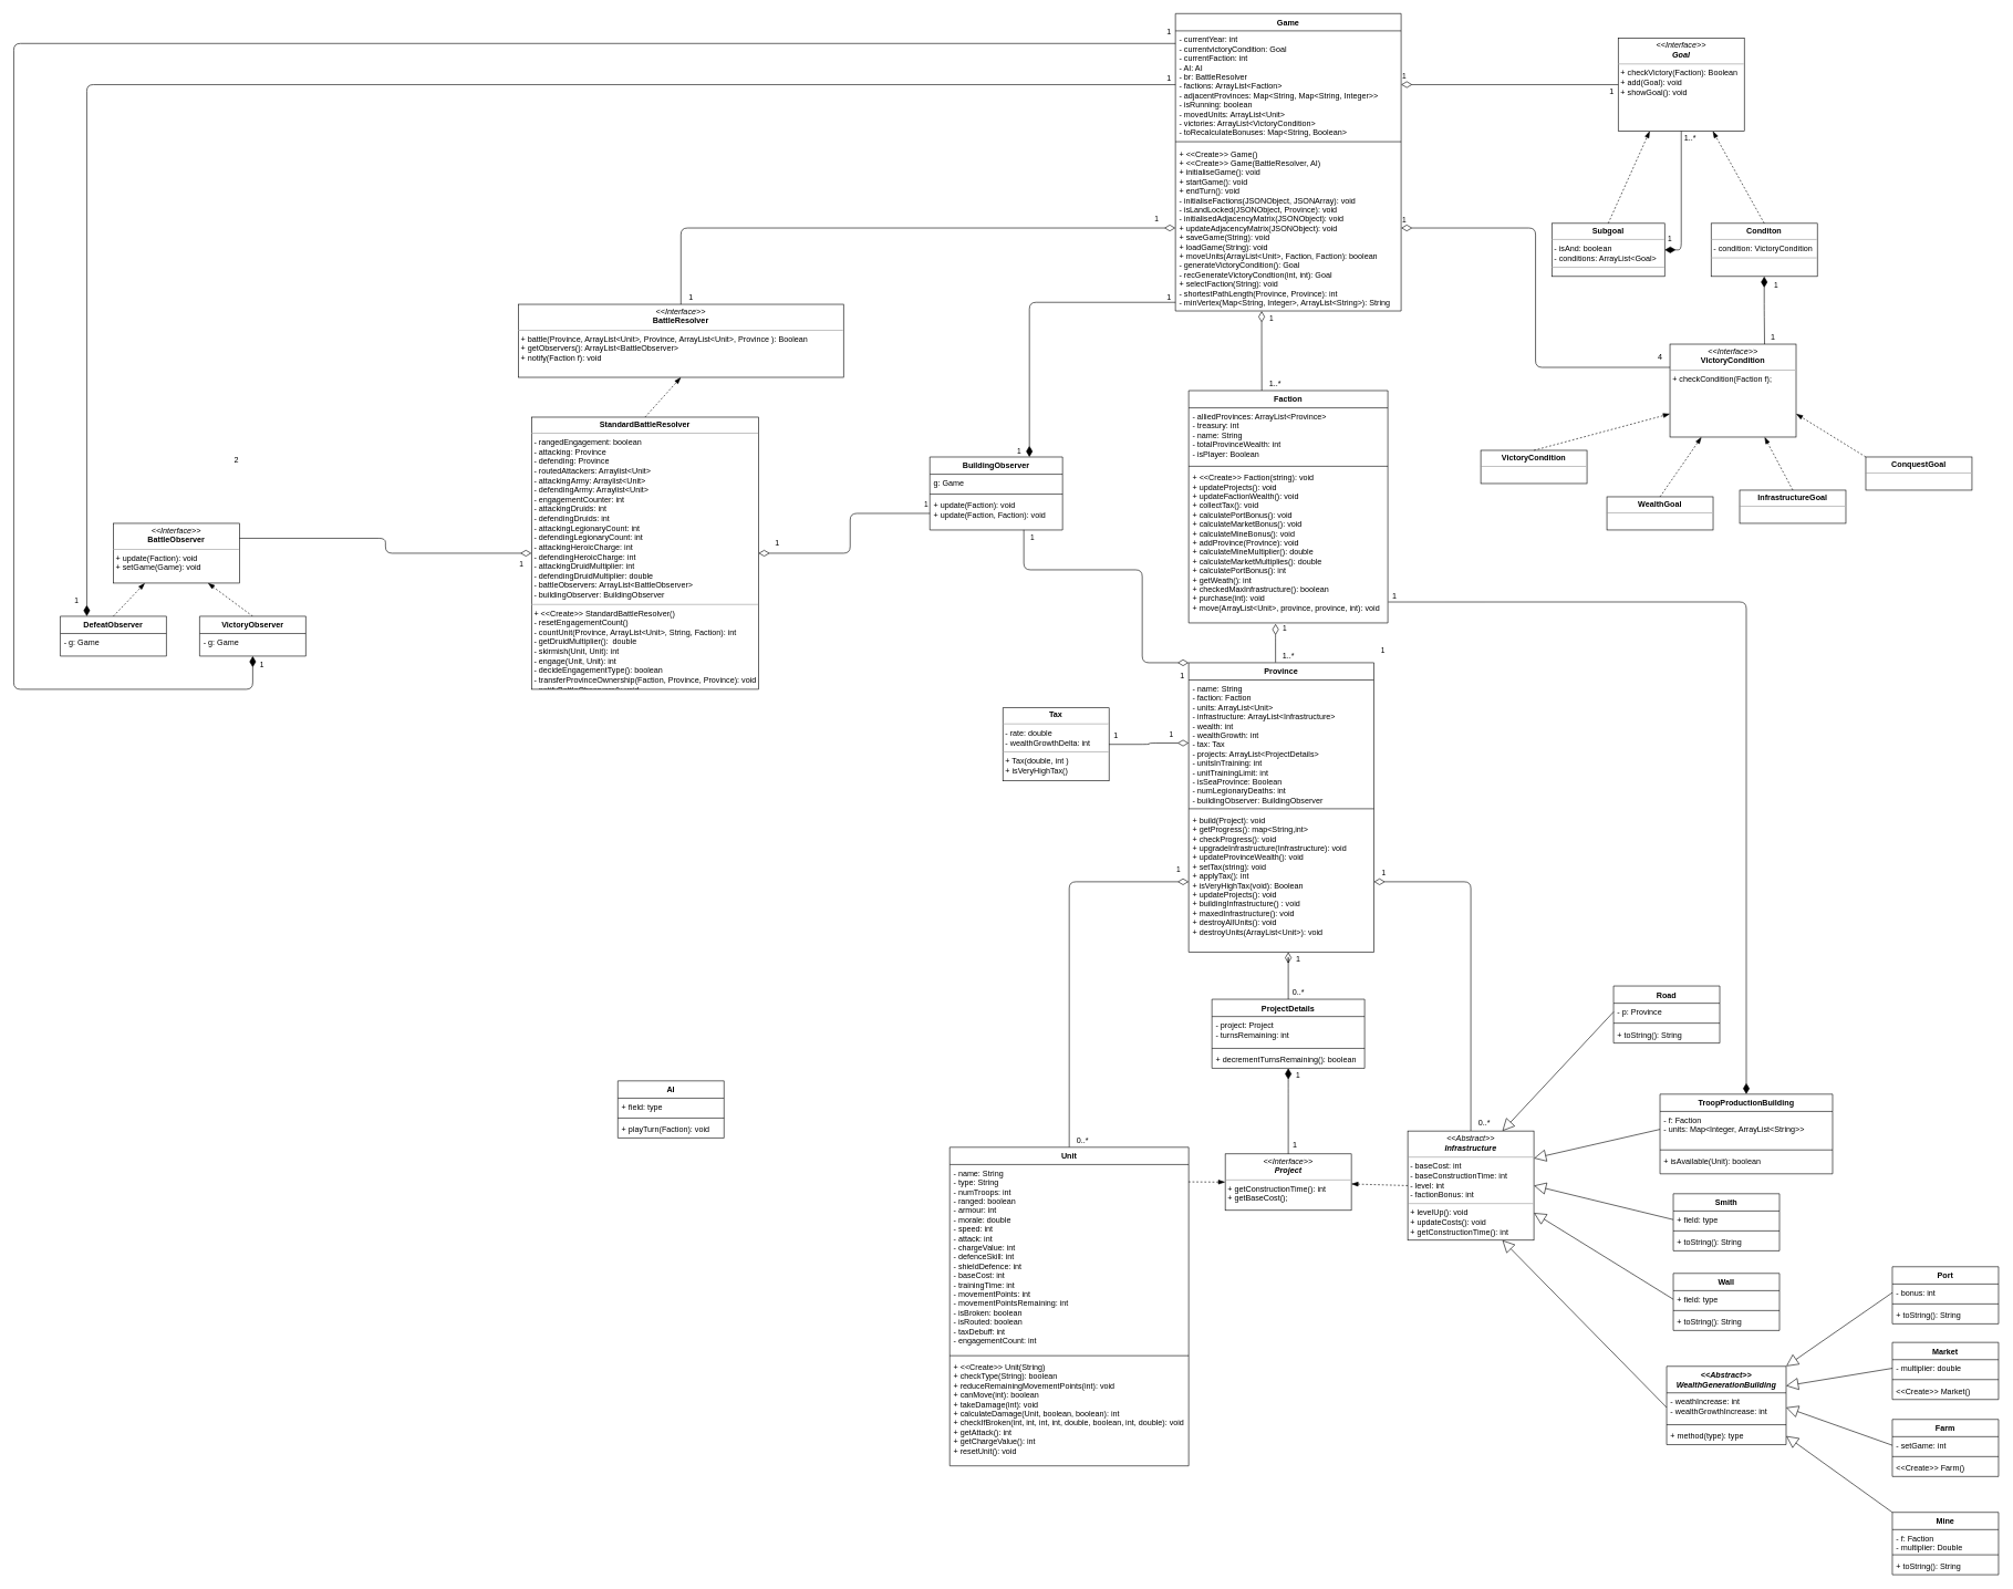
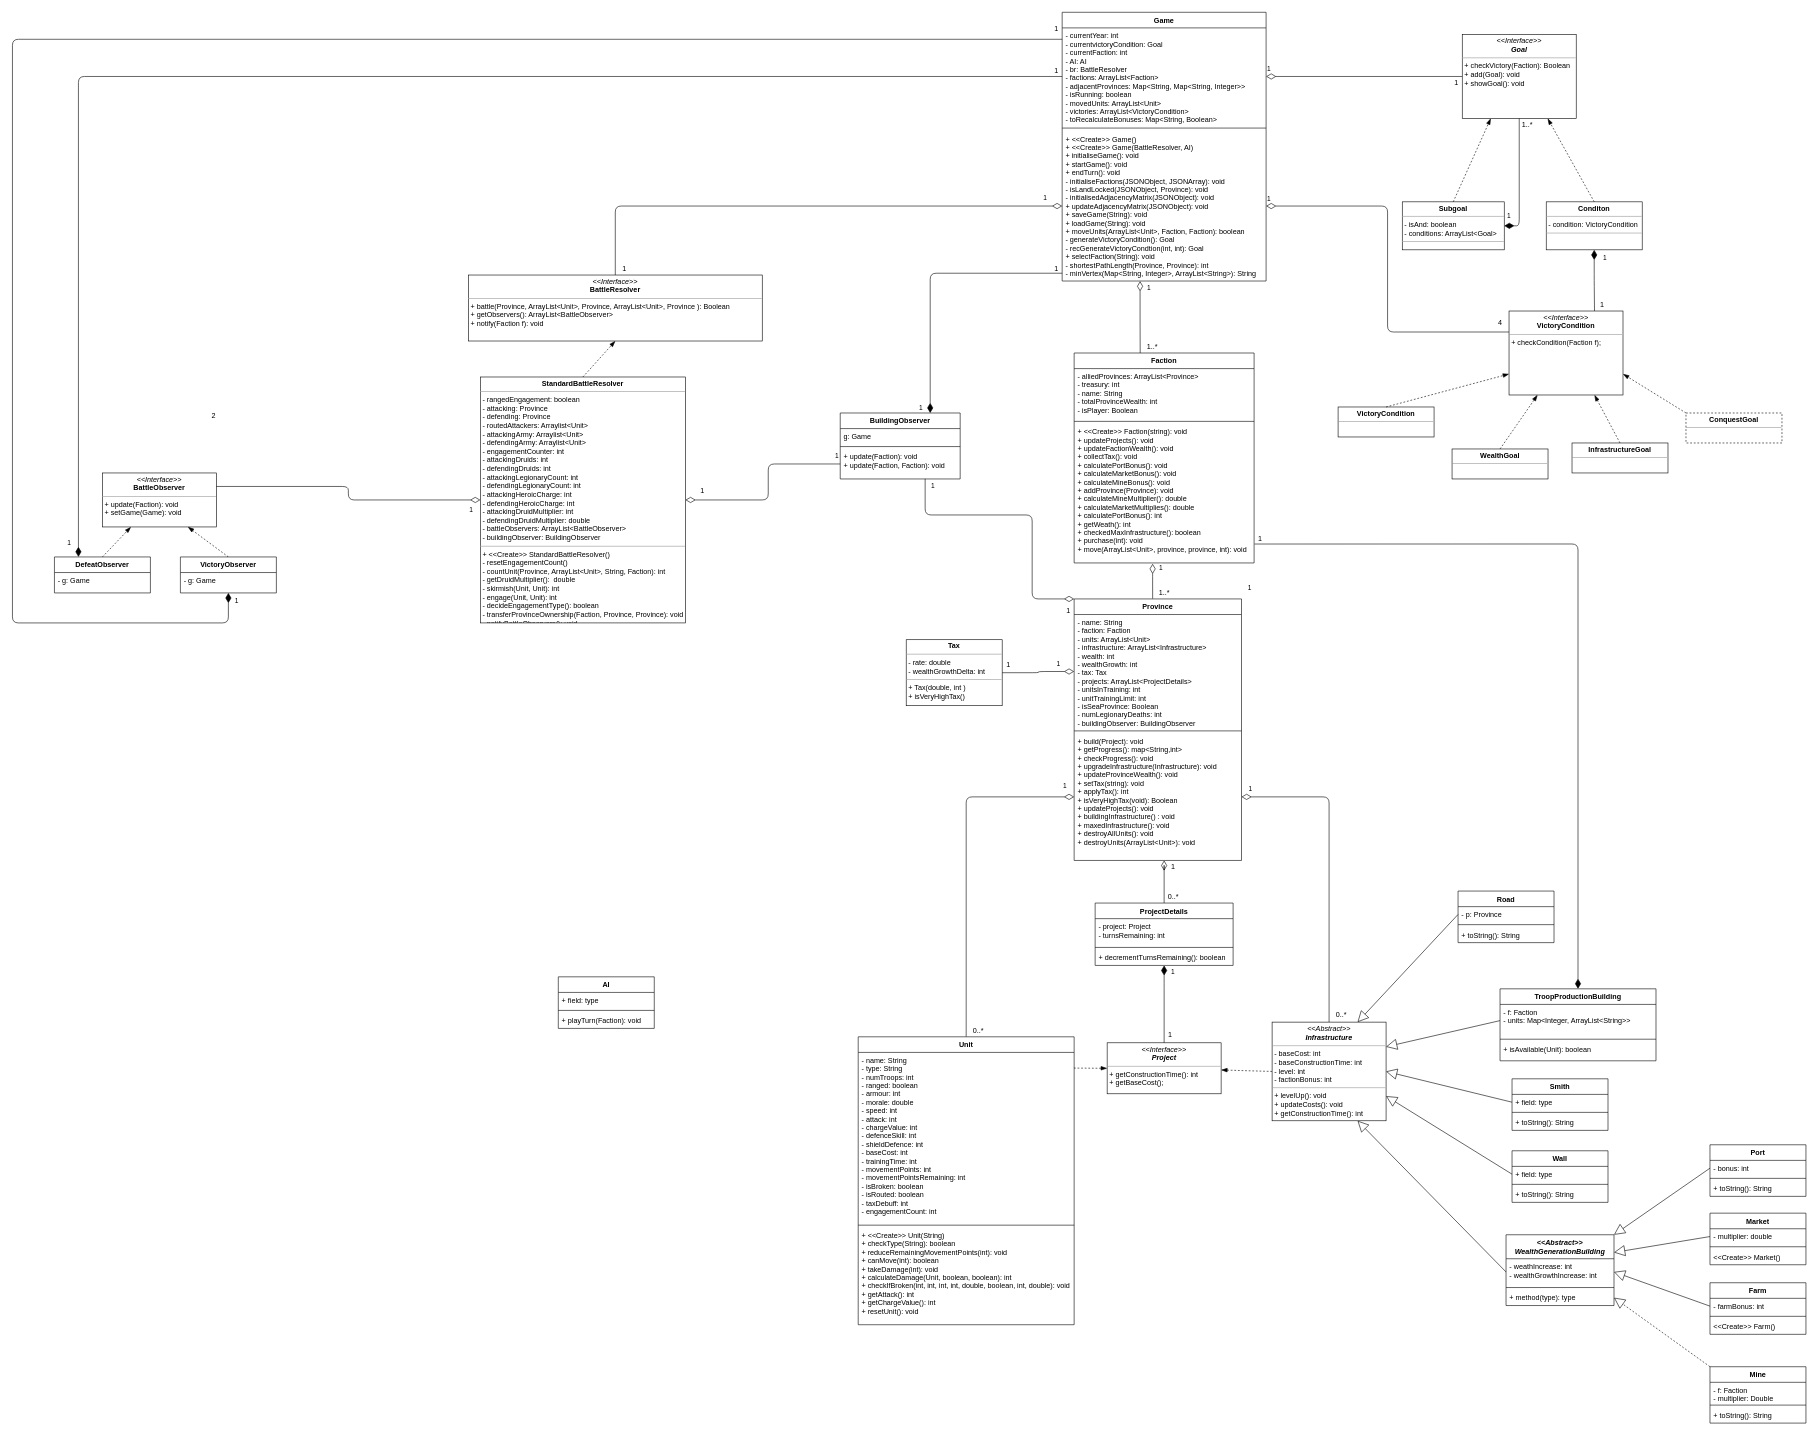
- <mxCell id="10" value="&lt;p style=&quot;margin: 0px ; margin-top: 4px ; text-align: center&quot;&gt;&lt;b&gt;ConquestGoal&lt;/b&gt;&lt;/p&gt;&lt;hr size=&quot;1&quot;&gt;&lt;p style=&quot;margin: 0px ; margin-left: 4px&quot;&gt;&lt;/p&gt;&lt;p style=&quot;margin: 0px ; margin-left: 4px&quot;&gt;&lt;br&gt;&lt;/p&gt;" style="verticalAlign=top;align=left;overflow=fill;fontSize=12;fontFamily=Helvetica;html=1;" parent="1" vertex="1"><mxGeometry x="2810" y="688" width="160" height="50" as="geometry" /></mxCell>
+ <mxCell id="10" value="&lt;p style=&quot;margin: 0px ; margin-top: 4px ; text-align: center&quot;&gt;&lt;b&gt;ConquestGoal&lt;/b&gt;&lt;/p&gt;&lt;hr size=&quot;1&quot;&gt;&lt;p style=&quot;margin: 0px ; margin-left: 4px&quot;&gt;&lt;/p&gt;&lt;p style=&quot;margin: 0px ; margin-left: 4px&quot;&gt;&lt;br&gt;&lt;/p&gt;" style="verticalAlign=top;align=left;overflow=fill;fontSize=12;fontFamily=Helvetica;html=1;dashed=1;" parent="1" vertex="1"><mxGeometry x="2810" y="688" width="160" height="50" as="geometry" /></mxCell>
- <mxCell id="75" value="- setGame: int" style="text;strokeColor=none;fillColor=none;align=left;verticalAlign=top;spacingLeft=4;spacingRight=4;overflow=hidden;rotatable=0;points=[[0,0.5],[1,0.5]];portConstraint=eastwest;" parent="74" vertex="1"><mxGeometry y="26" width="160" height="26" as="geometry" /></mxCell>
+ <mxCell id="75" value="- farmBonus: int" style="text;strokeColor=none;fillColor=none;align=left;verticalAlign=top;spacingLeft=4;spacingRight=4;overflow=hidden;rotatable=0;points=[[0,0.5],[1,0.5]];portConstraint=eastwest;" parent="74" vertex="1"><mxGeometry y="26" width="160" height="26" as="geometry" /></mxCell>
- <mxCell id="85" value="" style="endArrow=block;endSize=16;endFill=0;html=1;entryX=1;entryY=0.5;entryDx=0;entryDy=0;exitX=0;exitY=0;exitDx=0;exitDy=0;" parent="1" source="78" target="52" edge="1"><mxGeometry width="160" relative="1" as="geometry"><mxPoint x="2860" y="2187" as="sourcePoint" /><mxPoint x="2700" y="2130" as="targetPoint" /></mxGeometry></mxCell>
+ <mxCell id="85" value="" style="endArrow=block;endSize=16;endFill=0;html=1;entryX=1;entryY=0.5;entryDx=0;entryDy=0;exitX=0;exitY=0;exitDx=0;exitDy=0;dashed=1;" parent="1" source="78" target="52" edge="1"><mxGeometry width="160" relative="1" as="geometry"><mxPoint x="2860" y="2187" as="sourcePoint" /><mxPoint x="2700" y="2130" as="targetPoint" /></mxGeometry></mxCell>
